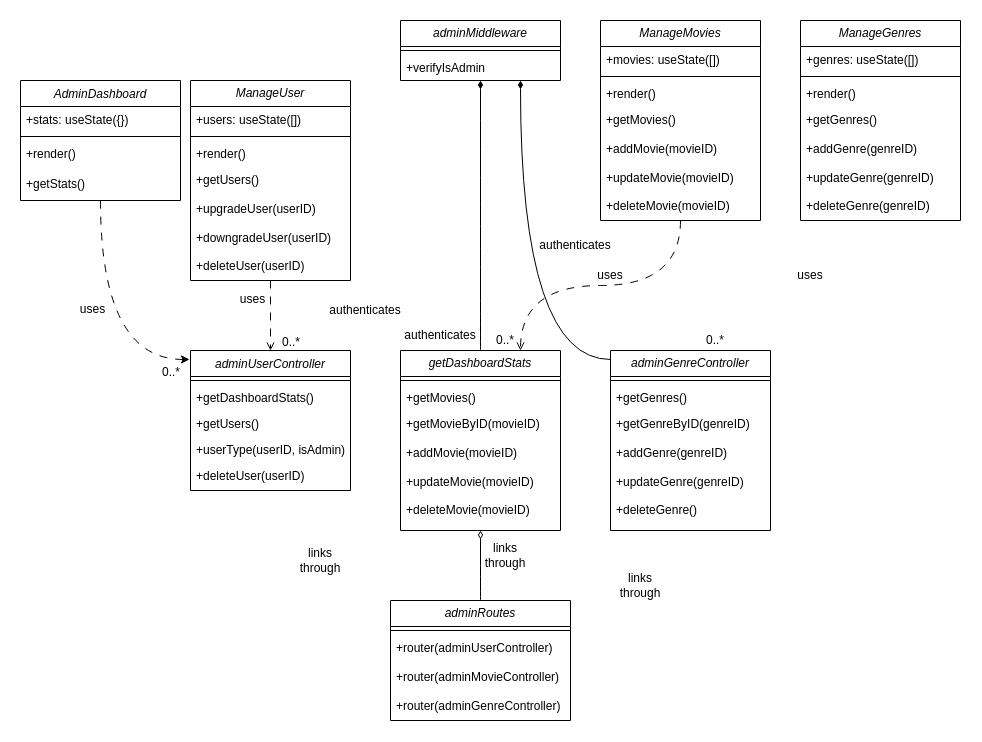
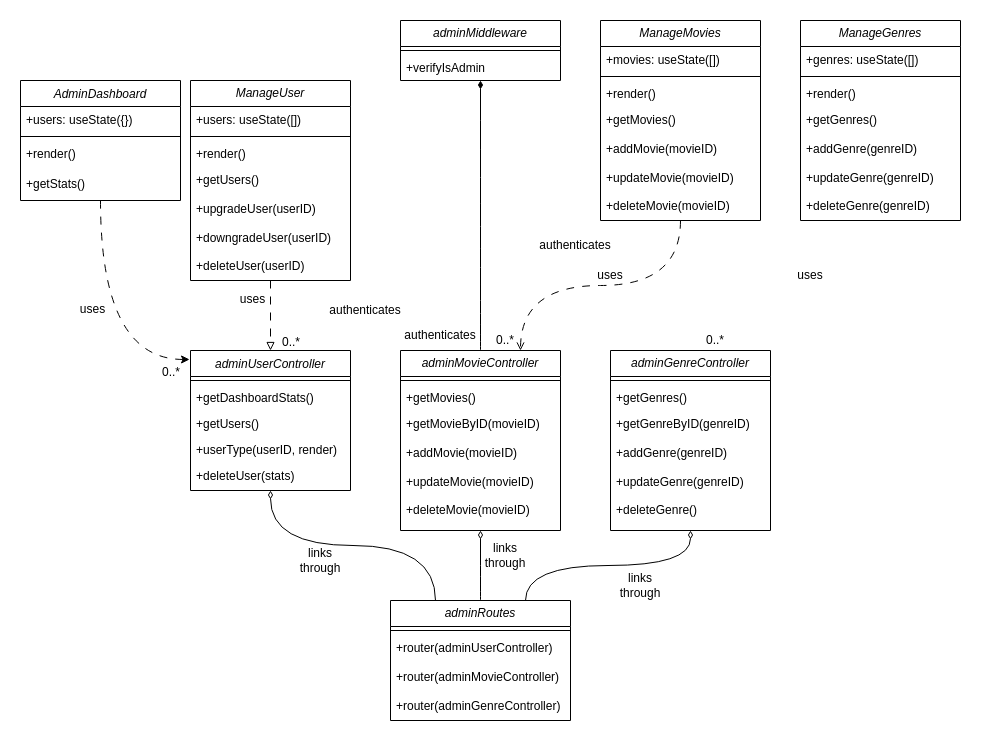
- <mxCell id="3" value="+stats: useState({})" style="text;align=left;verticalAlign=top;spacingLeft=4;spacingRight=4;overflow=hidden;rotatable=0;points=[[0,0.5],[1,0.5]];portConstraint=eastwest;" parent="2" vertex="1"><mxGeometry y="26" width="160" height="26" as="geometry" /></mxCell>
+ <mxCell id="3" value="+users: useState({})" style="text;align=left;verticalAlign=top;spacingLeft=4;spacingRight=4;overflow=hidden;rotatable=0;points=[[0,0.5],[1,0.5]];portConstraint=eastwest;" parent="2" vertex="1"><mxGeometry y="26" width="160" height="26" as="geometry" /></mxCell>
- <mxCell id="34" value="" style="edgeStyle=orthogonalEdgeStyle;rounded=0;orthogonalLoop=1;jettySize=auto;html=1;curved=1;exitX=0;exitY=0.05;exitDx=0;exitDy=0;exitPerimeter=0;endArrow=diamondThin;endFill=1;" edge="1" parent="1" source="30" target="18"><mxGeometry relative="1" as="geometry"><mxPoint x="670" y="359" as="sourcePoint" /><mxPoint x="520" y="80" as="targetPoint" /><Array as="points"><mxPoint x="520" y="359" /></Array></mxGeometry></mxCell>
- <mxCell id="19" style="edgeStyle=orthogonalEdgeStyle;rounded=0;orthogonalLoop=1;jettySize=auto;html=1;exitX=0.5;exitY=1;exitDx=0;exitDy=0;entryX=0.5;entryY=0;entryDx=0;entryDy=0;endArrow=open;endFill=0;dashed=1;dashPattern=8 8;" edge="1" parent="1" source="20" target="7"><mxGeometry relative="1" as="geometry" /></mxCell>
+ <mxCell id="19" style="edgeStyle=orthogonalEdgeStyle;rounded=0;orthogonalLoop=1;jettySize=auto;html=1;exitX=0.5;exitY=1;exitDx=0;exitDy=0;entryX=0.5;entryY=0;entryDx=0;entryDy=0;endArrow=block;endFill=0;dashed=1;dashPattern=8 8;" edge="1" parent="1" source="20" target="7"><mxGeometry relative="1" as="geometry" /></mxCell>
- <mxCell id="35" value="&lt;i&gt;getDashboardStats&lt;/i&gt;" style="swimlane;fontStyle=0;childLayout=stackLayout;horizontal=1;startSize=26;fillColor=none;horizontalStack=0;resizeParent=1;resizeParentMax=0;resizeLast=0;collapsible=1;marginBottom=0;whiteSpace=wrap;html=1;" vertex="1" parent="1"><mxGeometry x="400" y="350" width="160" height="180" as="geometry" /></mxCell>
+ <mxCell id="35" value="&lt;i&gt;adminMovieController&lt;/i&gt;" style="swimlane;fontStyle=0;childLayout=stackLayout;horizontal=1;startSize=26;fillColor=none;horizontalStack=0;resizeParent=1;resizeParentMax=0;resizeLast=0;collapsible=1;marginBottom=0;whiteSpace=wrap;html=1;" vertex="1" parent="1"><mxGeometry x="400" y="350" width="160" height="180" as="geometry" /></mxCell>
- <mxCell id="11" value="+userType(userID, isAdmin)" style="text;align=left;verticalAlign=top;spacingLeft=4;spacingRight=4;overflow=hidden;rotatable=0;points=[[0,0.5],[1,0.5]];portConstraint=eastwest;" vertex="1" parent="7"><mxGeometry y="86" width="160" height="26" as="geometry" /></mxCell>
+ <mxCell id="11" value="+userType(userID, render)" style="text;align=left;verticalAlign=top;spacingLeft=4;spacingRight=4;overflow=hidden;rotatable=0;points=[[0,0.5],[1,0.5]];portConstraint=eastwest;" vertex="1" parent="7"><mxGeometry y="86" width="160" height="26" as="geometry" /></mxCell>
- <mxCell id="12" value="+deleteUser(userID)" style="text;align=left;verticalAlign=top;spacingLeft=4;spacingRight=4;overflow=hidden;rotatable=0;points=[[0,0.5],[1,0.5]];portConstraint=eastwest;" vertex="1" parent="7"><mxGeometry y="112" width="160" height="26" as="geometry" /></mxCell>
+ <mxCell id="12" value="+deleteUser(stats)" style="text;align=left;verticalAlign=top;spacingLeft=4;spacingRight=4;overflow=hidden;rotatable=0;points=[[0,0.5],[1,0.5]];portConstraint=eastwest;" vertex="1" parent="7"><mxGeometry y="112" width="160" height="26" as="geometry" /></mxCell>
+ <mxCell id="55" style="edgeStyle=orthogonalEdgeStyle;rounded=0;orthogonalLoop=1;jettySize=auto;html=1;exitX=0.25;exitY=0;exitDx=0;exitDy=0;entryX=0.5;entryY=1;entryDx=0;entryDy=0;curved=1;endArrow=diamondThin;endFill=0;" edge="1" parent="1" source="58" target="7"><mxGeometry relative="1" as="geometry" /></mxCell>
+ <mxCell id="57" style="edgeStyle=orthogonalEdgeStyle;rounded=0;orthogonalLoop=1;jettySize=auto;html=1;exitX=0.75;exitY=0;exitDx=0;exitDy=0;entryX=0.5;entryY=1;entryDx=0;entryDy=0;curved=1;endArrow=diamondThin;endFill=0;" edge="1" parent="1" source="58" target="30"><mxGeometry relative="1" as="geometry" /></mxCell>
